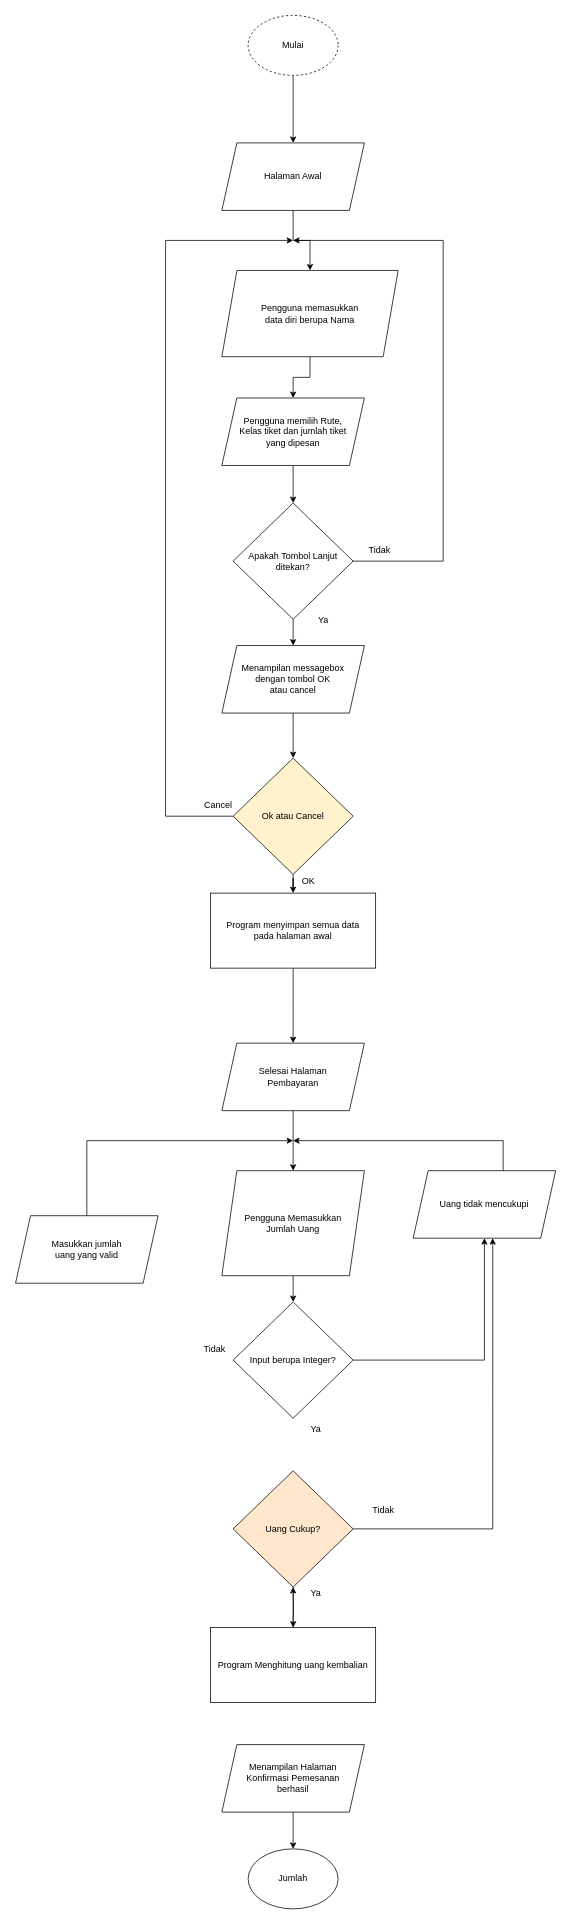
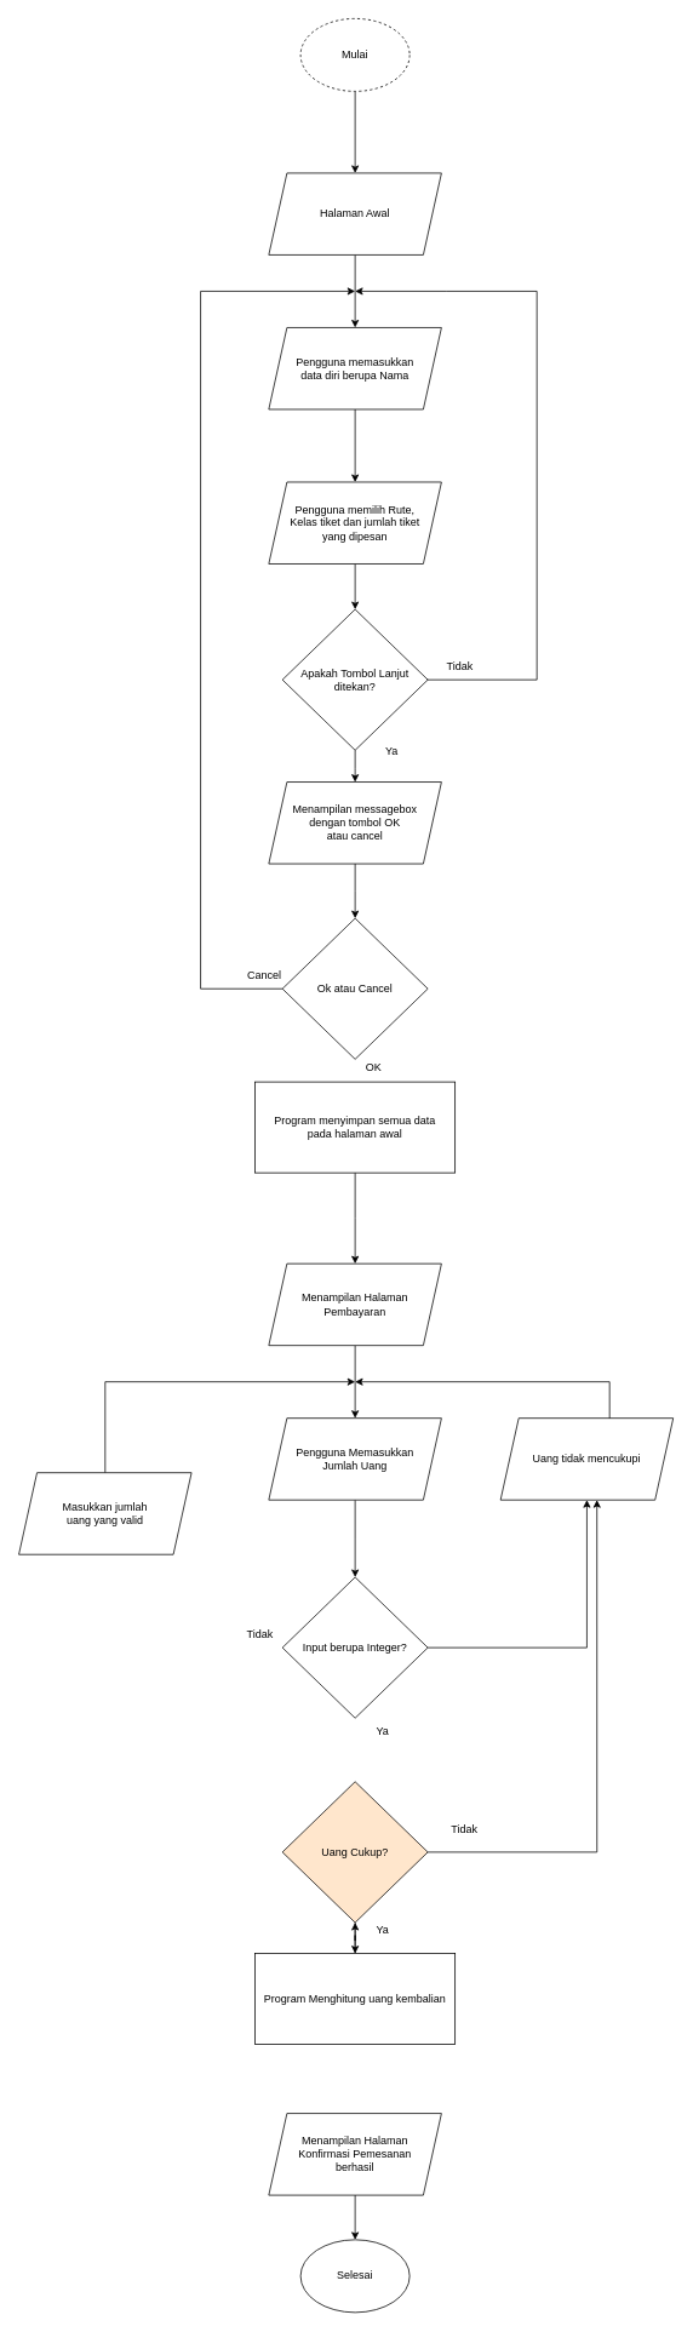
- <mxCell id="7" value="&lt;div&gt;Pengguna memasukkan&lt;/div&gt;&lt;div&gt;data diri berupa Nama&lt;br&gt;&lt;/div&gt;" style="shape=parallelogram;perimeter=parallelogramPerimeter;whiteSpace=wrap;html=1;fixedSize=1;" vertex="1" parent="1"><mxGeometry x="295" y="360" width="235" height="115" as="geometry" /></mxCell>
+ <mxCell id="7" value="&lt;div&gt;Pengguna memasukkan&lt;/div&gt;&lt;div&gt;data diri berupa Nama&lt;br&gt;&lt;/div&gt;" style="shape=parallelogram;perimeter=parallelogramPerimeter;whiteSpace=wrap;html=1;fixedSize=1;" vertex="1" parent="1"><mxGeometry x="295" y="360" width="190" height="90" as="geometry" /></mxCell>
- <mxCell id="17" value="Ok atau Cancel" style="rhombus;whiteSpace=wrap;html=1;fillColor=#fff2cc;" vertex="1" parent="1"><mxGeometry x="310" y="1010" width="160" height="155" as="geometry" /></mxCell>
+ <mxCell id="17" value="Ok atau Cancel" style="rhombus;whiteSpace=wrap;html=1;" vertex="1" parent="1"><mxGeometry x="310" y="1010" width="160" height="155" as="geometry" /></mxCell>
- <mxCell id="16" value="" style="edgeStyle=orthogonalEdgeStyle;rounded=0;orthogonalLoop=1;jettySize=auto;html=1;" edge="1" parent="1" source="17" target="22"><mxGeometry relative="1" as="geometry" /></mxCell>
- <mxCell id="24" value="&lt;div&gt;Selesai Halaman&lt;/div&gt;&lt;div&gt;Pembayaran&lt;br&gt;&lt;/div&gt;" style="shape=parallelogram;perimeter=parallelogramPerimeter;whiteSpace=wrap;html=1;fixedSize=1;" vertex="1" parent="1"><mxGeometry x="295" y="1390" width="190" height="90" as="geometry" /></mxCell>
+ <mxCell id="24" value="&lt;div&gt;Menampilan Halaman&lt;/div&gt;&lt;div&gt;Pembayaran&lt;br&gt;&lt;/div&gt;" style="shape=parallelogram;perimeter=parallelogramPerimeter;whiteSpace=wrap;html=1;fixedSize=1;" vertex="1" parent="1"><mxGeometry x="295" y="1390" width="190" height="90" as="geometry" /></mxCell>
- <mxCell id="26" value="&lt;div&gt;Pengguna Memasukkan&lt;/div&gt;&lt;div&gt;Jumlah Uang&lt;br&gt;&lt;/div&gt;" style="shape=parallelogram;perimeter=parallelogramPerimeter;whiteSpace=wrap;html=1;fixedSize=1;" vertex="1" parent="1"><mxGeometry x="295" y="1560" width="190" height="140" as="geometry" /></mxCell>
+ <mxCell id="26" value="&lt;div&gt;Pengguna Memasukkan&lt;/div&gt;&lt;div&gt;Jumlah Uang&lt;br&gt;&lt;/div&gt;" style="shape=parallelogram;perimeter=parallelogramPerimeter;whiteSpace=wrap;html=1;fixedSize=1;" vertex="1" parent="1"><mxGeometry x="295" y="1560" width="190" height="90" as="geometry" /></mxCell>
- <mxCell id="33" value="&lt;div&gt;Program Menghitung uang kembalian&lt;br&gt;&lt;/div&gt;" style="whiteSpace=wrap;html=1;" vertex="1" parent="1"><mxGeometry x="280" y="2169" width="220" height="100" as="geometry" /></mxCell>
+ <mxCell id="33" value="&lt;div&gt;Program Menghitung uang kembalian&lt;br&gt;&lt;/div&gt;" style="whiteSpace=wrap;html=1;" vertex="1" parent="1"><mxGeometry x="280" y="2149" width="220" height="100" as="geometry" /></mxCell>
- <mxCell id="36" value="Jumlah" style="ellipse;whiteSpace=wrap;html=1;" vertex="1" parent="1"><mxGeometry x="330" y="2464" width="120" height="80" as="geometry" /></mxCell>
+ <mxCell id="36" value="Selesai" style="ellipse;whiteSpace=wrap;html=1;" vertex="1" parent="1"><mxGeometry x="330" y="2464" width="120" height="80" as="geometry" /></mxCell>
